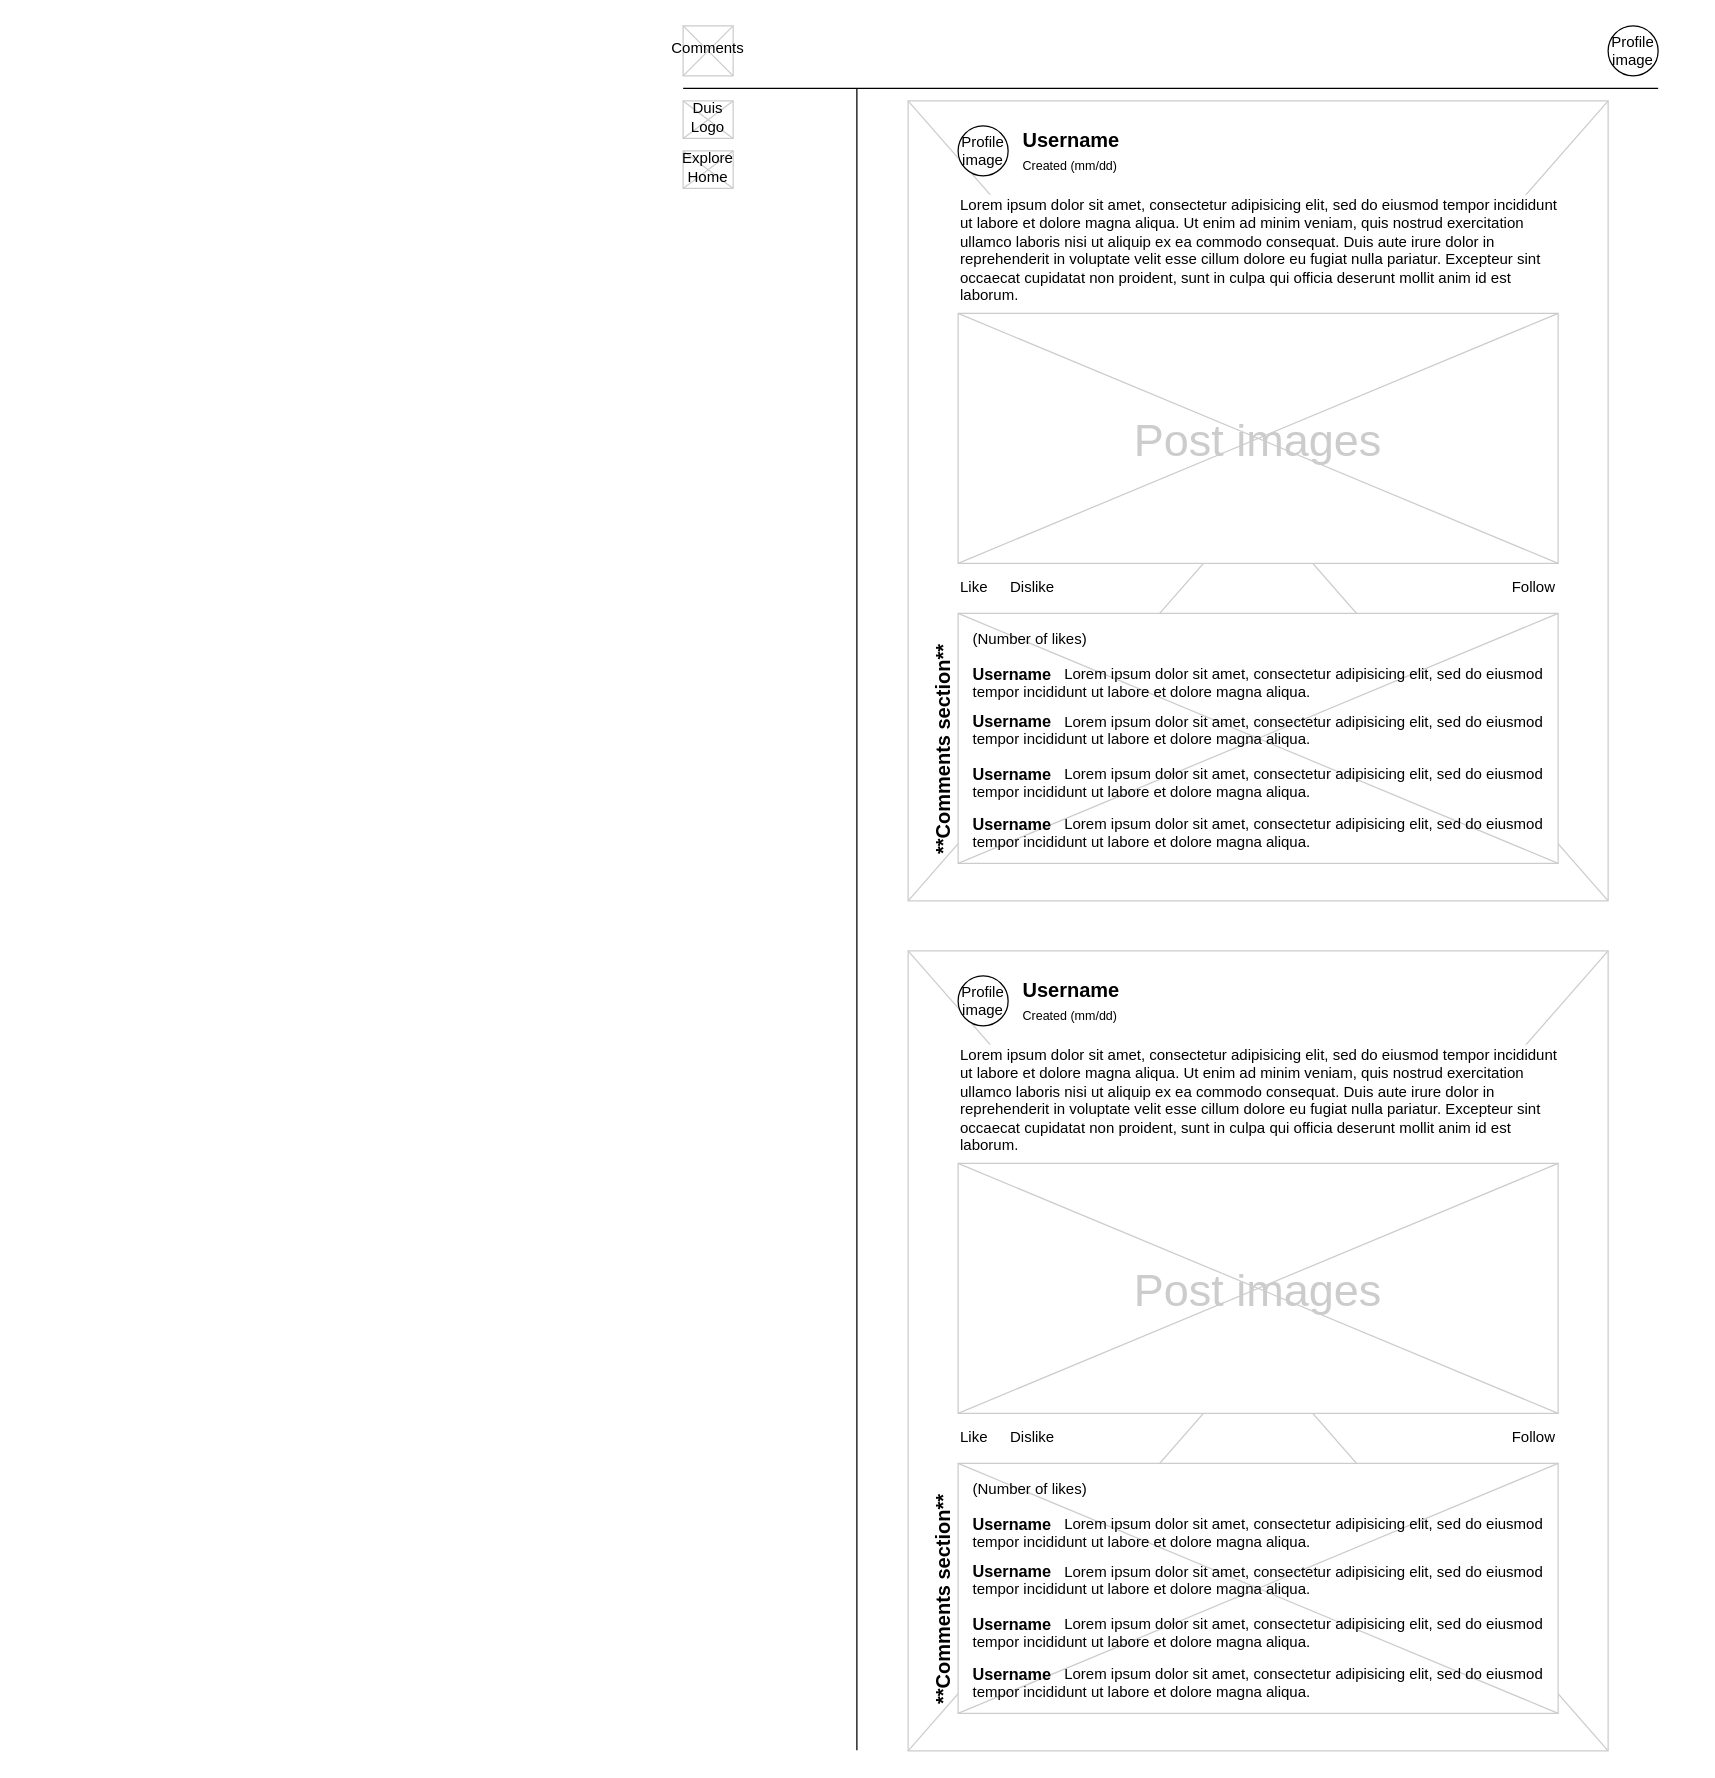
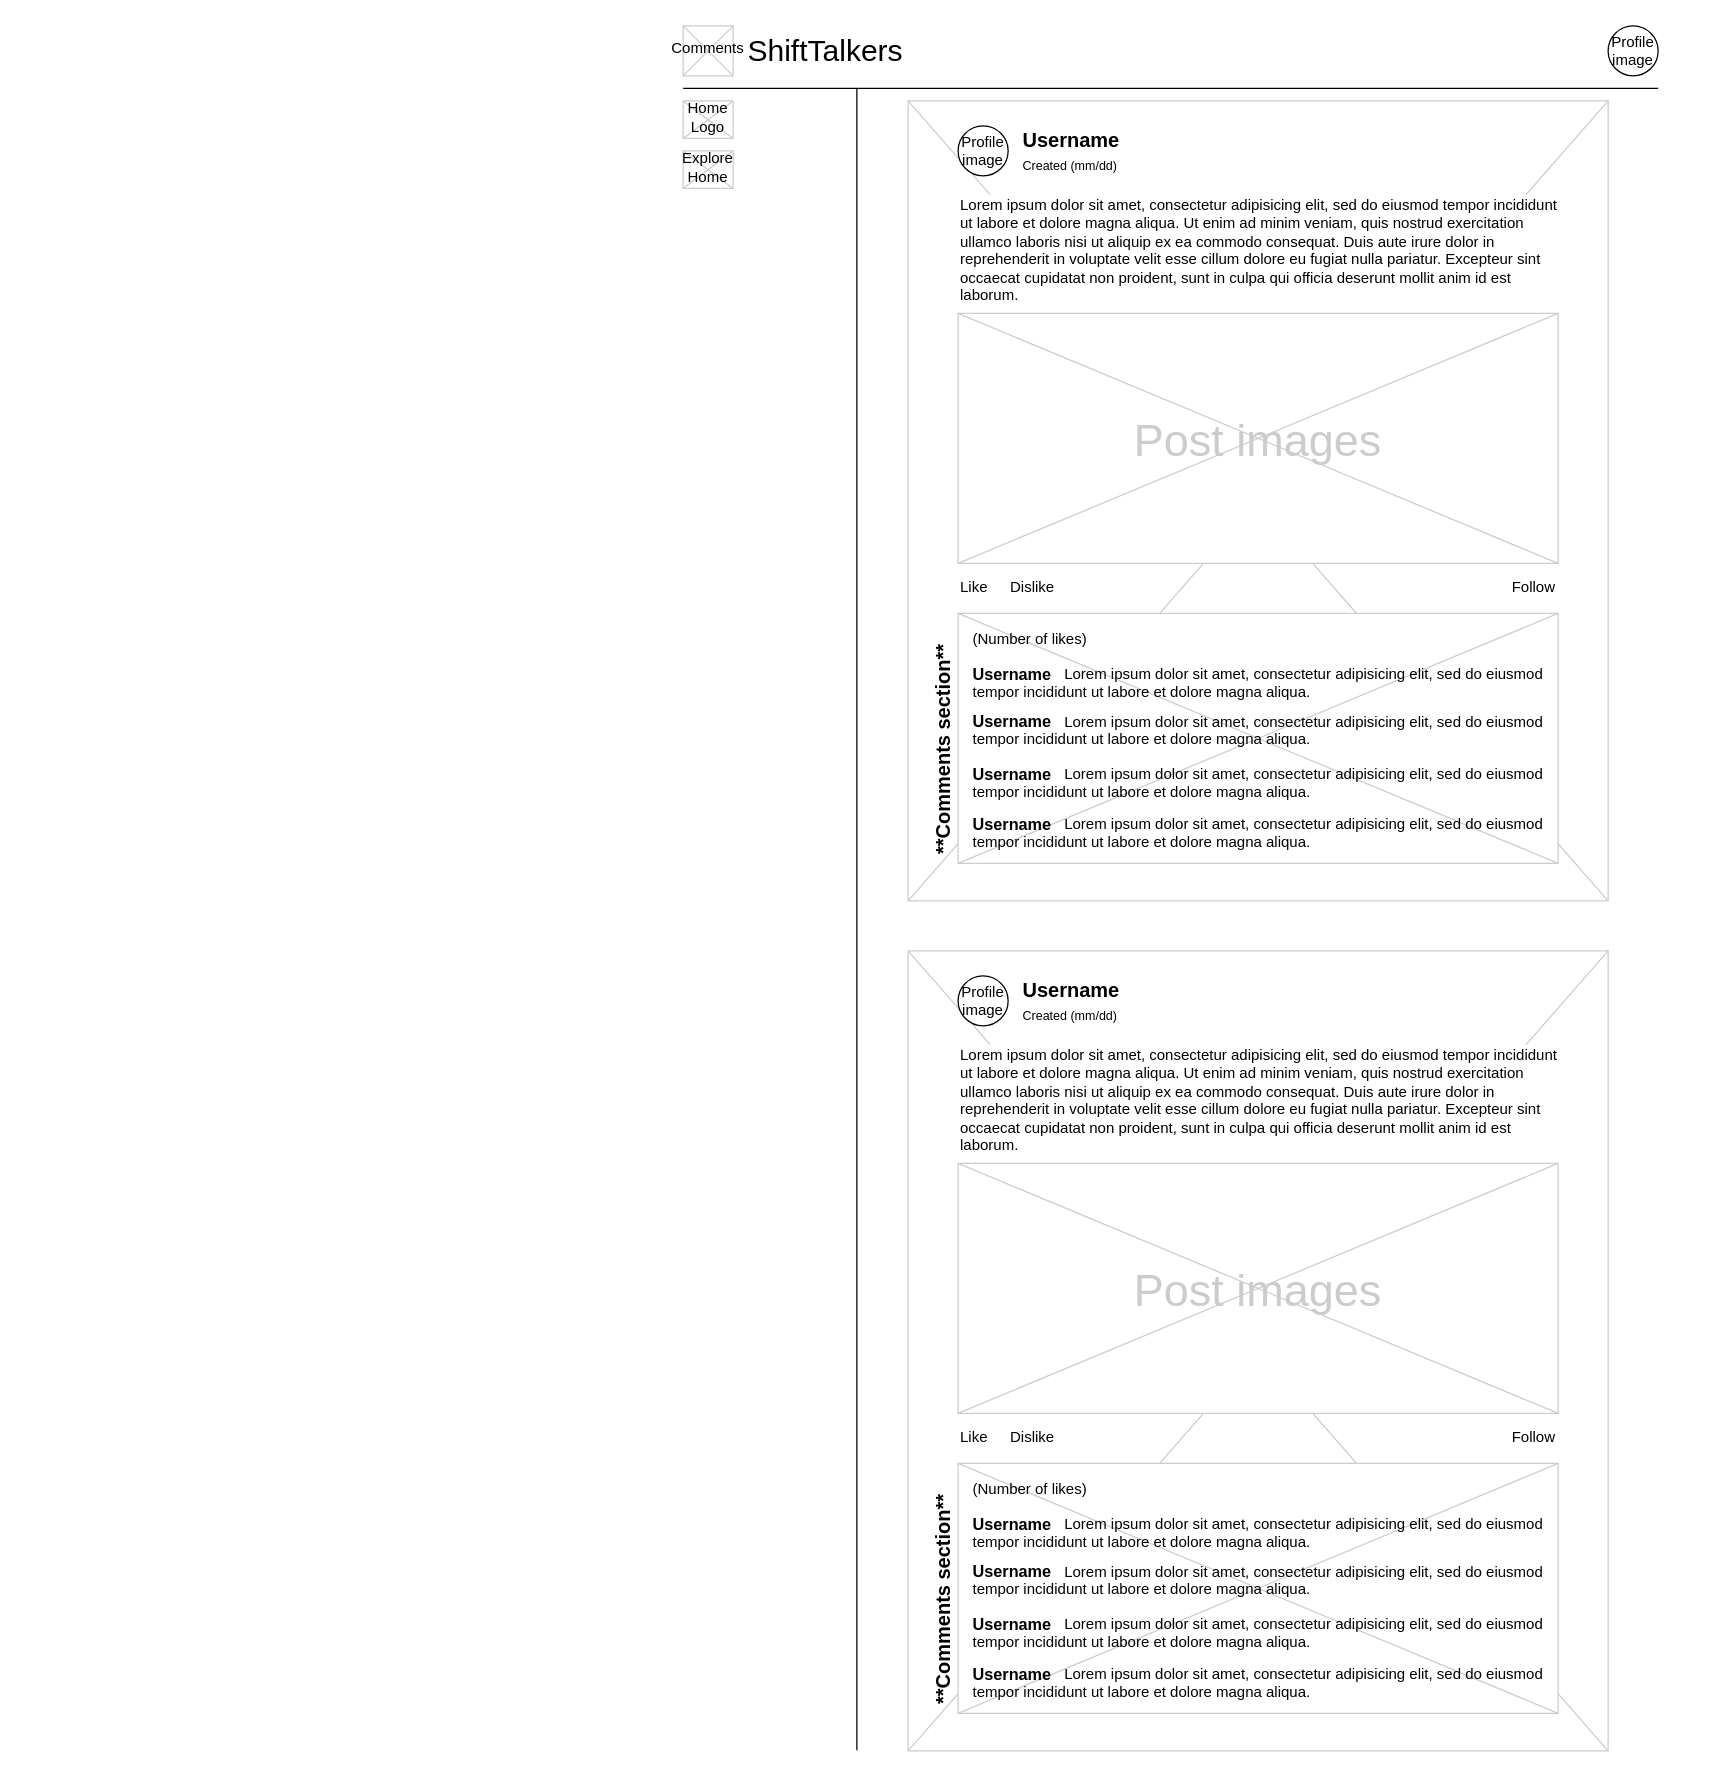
+ <mxCell id="3" value="ShiftTalkers" style="text;spacingTop=-5;fontSize=24;fontStyle=0;align=left;verticalAlign=middle;" parent="1" vertex="1"><mxGeometry x="596" y="20" width="170" height="40" as="geometry" /></mxCell>
- <mxCell id="11" value="Duis Logo" style="text;spacingTop=-5;align=center;whiteSpace=wrap;verticalAlign=middle;" vertex="1" parent="1"><mxGeometry x="546" y="80" width="40" height="30" as="geometry" /></mxCell>
+ <mxCell id="11" value="Home Logo" style="text;spacingTop=-5;align=center;whiteSpace=wrap;verticalAlign=middle;" vertex="1" parent="1"><mxGeometry x="546" y="80" width="40" height="30" as="geometry" /></mxCell>
